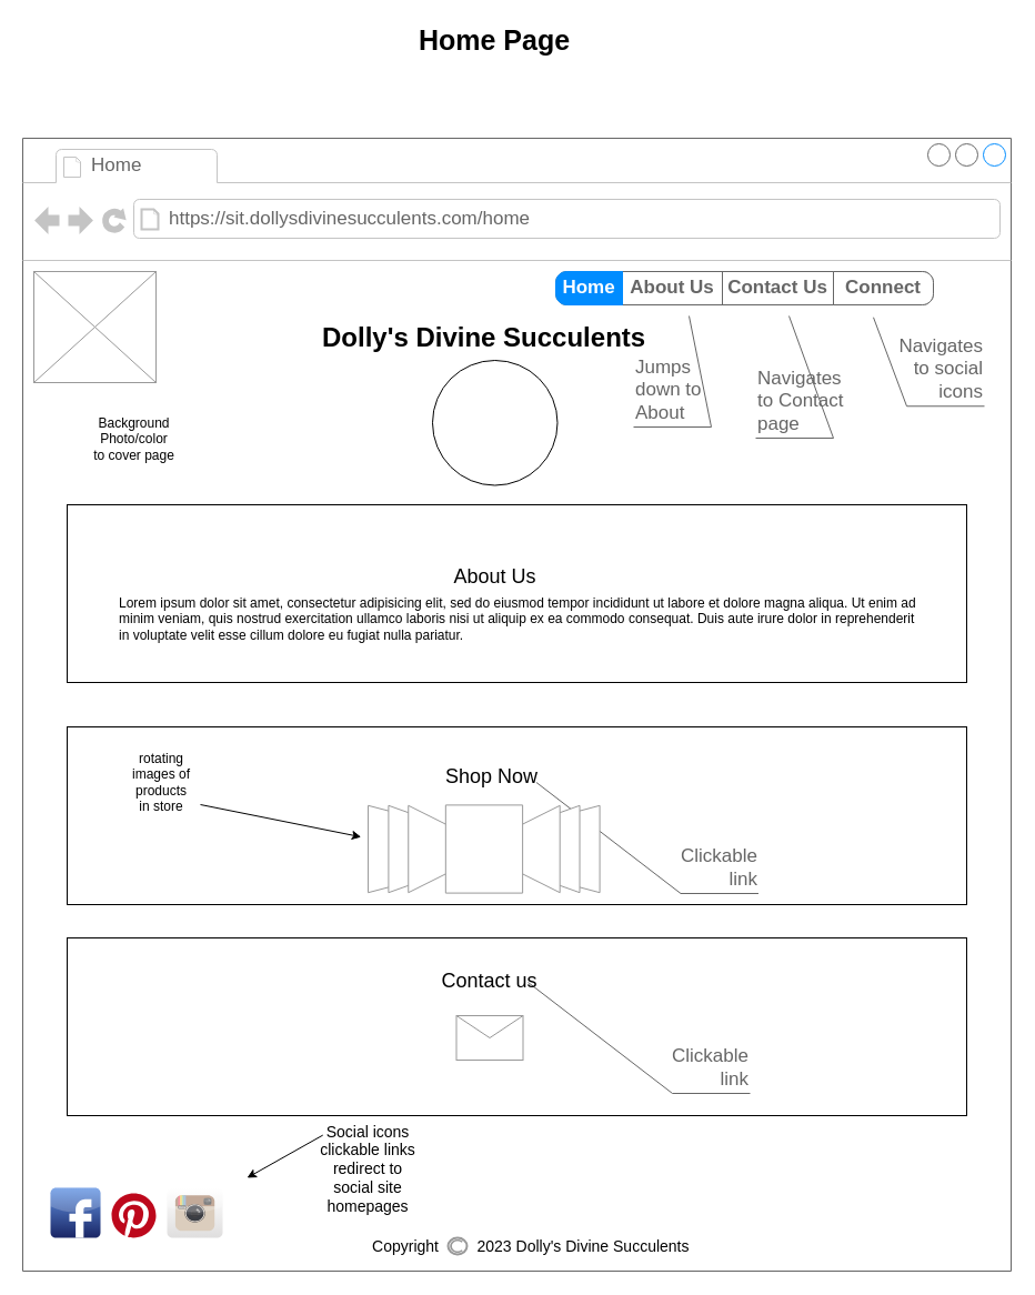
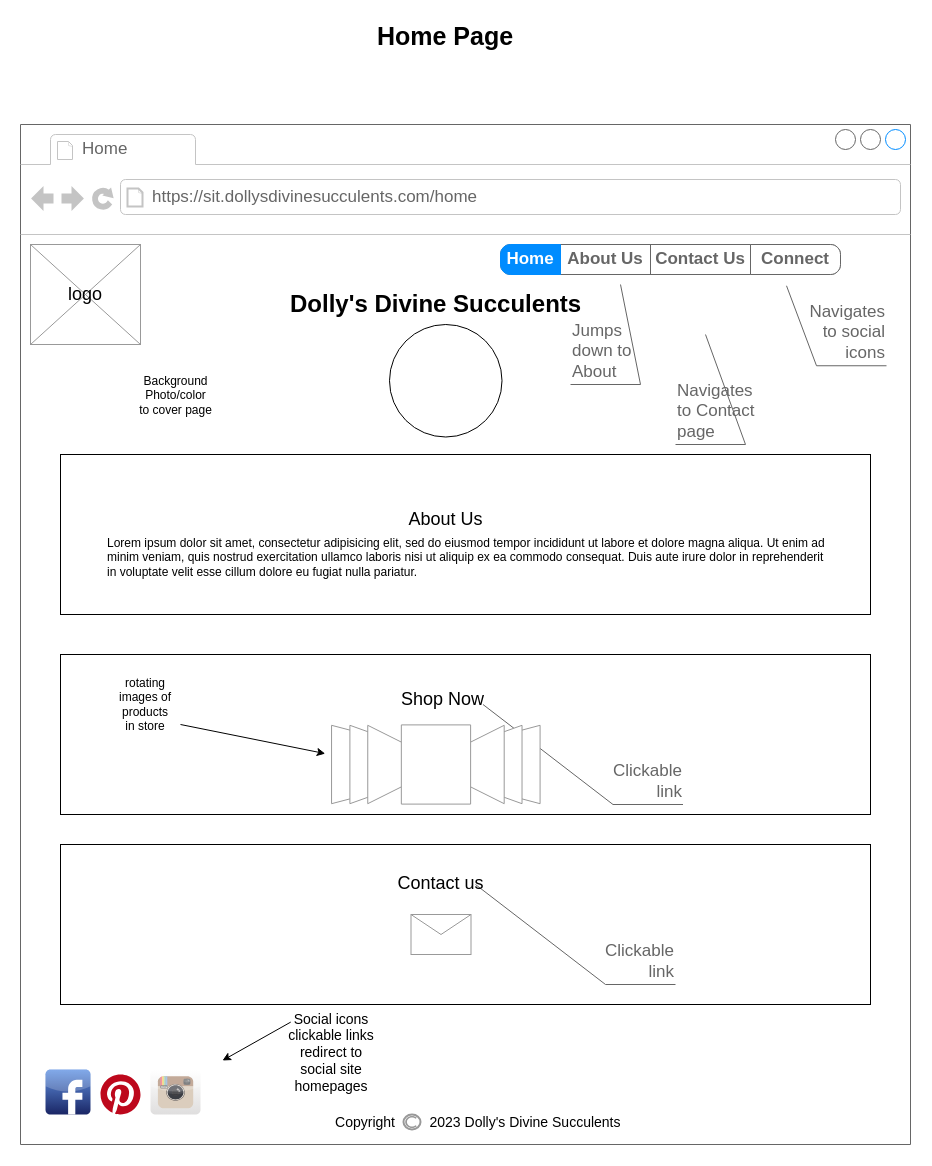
+ <mxCell id="8" value="&lt;font style=&quot;font-size: 18px;&quot;&gt;logo&lt;/font&gt;" style="text;html=1;strokeColor=none;fillColor=none;align=center;verticalAlign=middle;whiteSpace=wrap;rounded=0;" parent="4" vertex="1"><mxGeometry x="35" y="155" width="60" height="30" as="geometry" /></mxCell>
- <mxCell id="32" value="Navigates&lt;br&gt;to Contact&lt;br&gt;page" style="strokeWidth=1;shadow=0;dashed=0;align=center;html=1;shape=mxgraph.mockup.text.callout;linkText=;textSize=17;textColor=#666666;callDir=SW;callStyle=line;fontSize=17;fontColor=#666666;align=left;verticalAlign=bottom;strokeColor=#666666;" parent="4" vertex="1"><mxGeometry x="660" y="160" width="30" height="110" as="geometry" /></mxCell>
+ <mxCell id="32" value="Navigates&lt;br&gt;to Contact&lt;br&gt;page" style="strokeWidth=1;shadow=0;dashed=0;align=center;html=1;shape=mxgraph.mockup.text.callout;linkText=;textSize=17;textColor=#666666;callDir=SW;callStyle=line;fontSize=17;fontColor=#666666;align=left;verticalAlign=bottom;strokeColor=#666666;" parent="4" vertex="1"><mxGeometry x="655" y="210" width="30" height="110" as="geometry" /></mxCell>
- <mxCell id="12" value="Background Photo/color to cover page" style="text;html=1;strokeColor=none;fillColor=none;align=center;verticalAlign=middle;whiteSpace=wrap;rounded=0;" parent="4" vertex="1"><mxGeometry x="62.5" y="241.25" width="75" height="59" as="geometry" /></mxCell>
+ <mxCell id="12" value="Background Photo/color to cover page" style="text;html=1;strokeColor=none;fillColor=none;align=center;verticalAlign=middle;whiteSpace=wrap;rounded=0;" parent="4" vertex="1"><mxGeometry x="117.5" y="241.25" width="75" height="59" as="geometry" /></mxCell>
